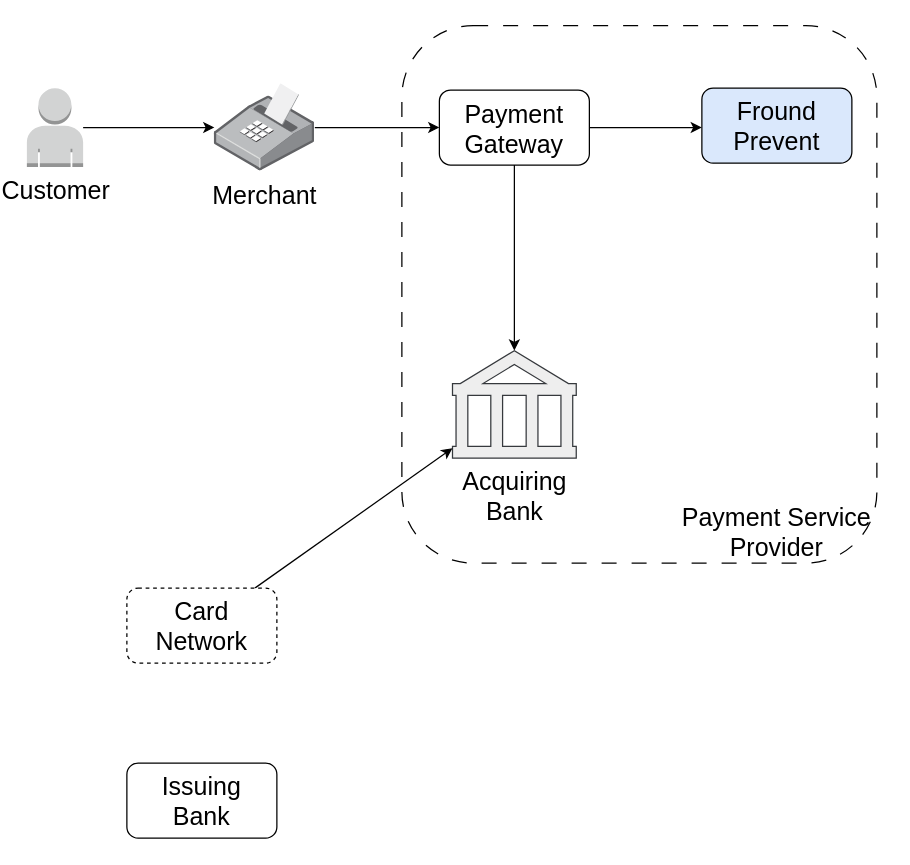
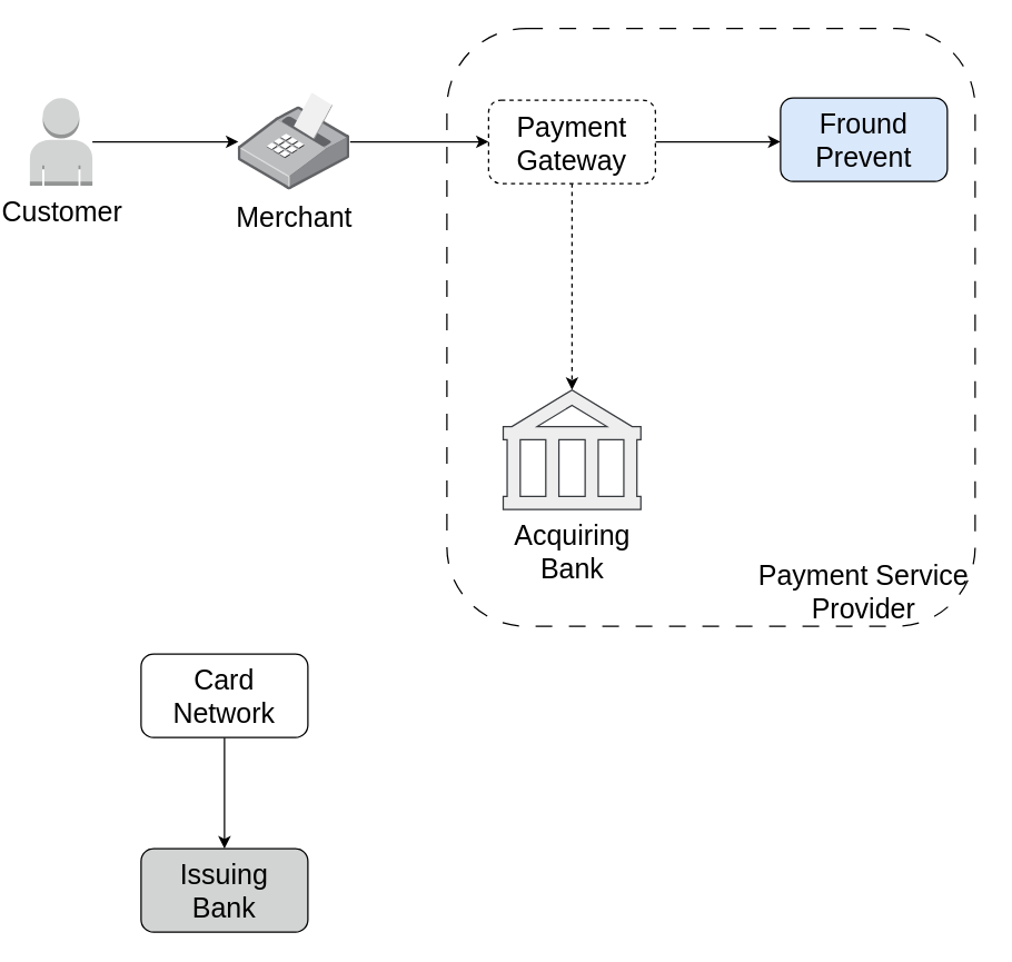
- <mxCell id="9" value="Payment&lt;br style=&quot;font-size: 20px;&quot;&gt;Gateway" style="rounded=1;whiteSpace=wrap;html=1;fontSize=20;" vertex="1" parent="1"><mxGeometry x="350" y="71.5" width="120" height="60" as="geometry" /></mxCell>
+ <mxCell id="9" value="Payment&lt;br style=&quot;font-size: 20px;&quot;&gt;Gateway" style="rounded=1;whiteSpace=wrap;html=1;fontSize=20;dashed=1;" vertex="1" parent="1"><mxGeometry x="350" y="71.5" width="120" height="60" as="geometry" /></mxCell>
- <mxCell id="8" style="edgeStyle=none;html=1;entryX=0.5;entryY=0;entryDx=0;entryDy=0;entryPerimeter=0;fontSize=20;" edge="1" parent="1" source="9" target="11"><mxGeometry relative="1" as="geometry" /></mxCell>
+ <mxCell id="8" style="edgeStyle=none;html=1;entryX=0.5;entryY=0;entryDx=0;entryDy=0;entryPerimeter=0;fontSize=20;dashed=1;" edge="1" parent="1" source="9" target="11"><mxGeometry relative="1" as="geometry" /></mxCell>
- <mxCell id="13" style="edgeStyle=none;html=1;fontSize=20;" edge="1" parent="1" source="14" target="11"><mxGeometry relative="1" as="geometry" /></mxCell>
+ <mxCell id="13" style="edgeStyle=none;html=1;entryX=0.5;entryY=0;entryDx=0;entryDy=0;fontSize=20;" edge="1" parent="1" source="14" target="15"><mxGeometry relative="1" as="geometry" /></mxCell>
- <mxCell id="14" value="Card Network" style="rounded=1;whiteSpace=wrap;html=1;fontSize=20;dashed=1;" vertex="1" parent="1"><mxGeometry x="100" y="470" width="120" height="60" as="geometry" /></mxCell>
+ <mxCell id="14" value="Card Network" style="rounded=1;whiteSpace=wrap;html=1;fontSize=20;" vertex="1" parent="1"><mxGeometry x="100" y="470" width="120" height="60" as="geometry" /></mxCell>
- <mxCell id="15" value="Issuing &lt;br&gt;Bank" style="rounded=1;whiteSpace=wrap;html=1;fontSize=20;" vertex="1" parent="1"><mxGeometry x="100" y="610" width="120" height="60" as="geometry" /></mxCell>
+ <mxCell id="15" value="Issuing &lt;br&gt;Bank" style="rounded=1;whiteSpace=wrap;html=1;fontSize=20;fillColor=#d2d3d3;" vertex="1" parent="1"><mxGeometry x="100" y="610" width="120" height="60" as="geometry" /></mxCell>
